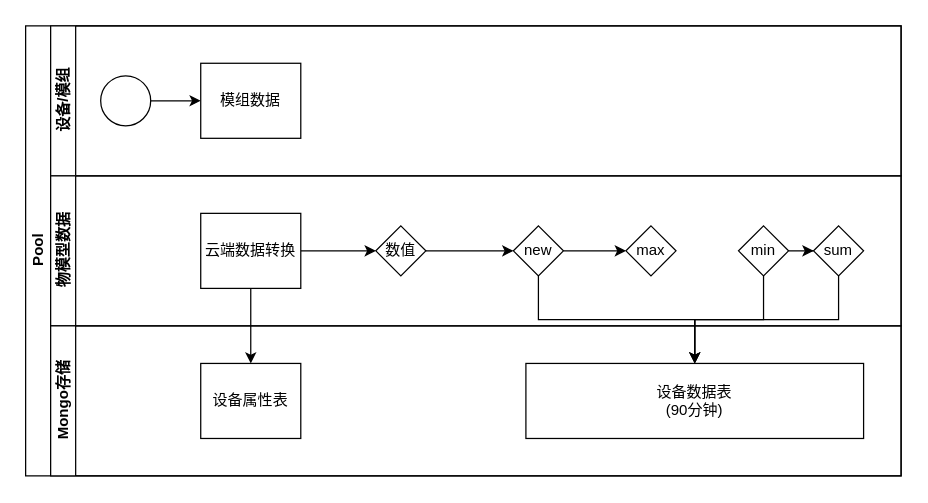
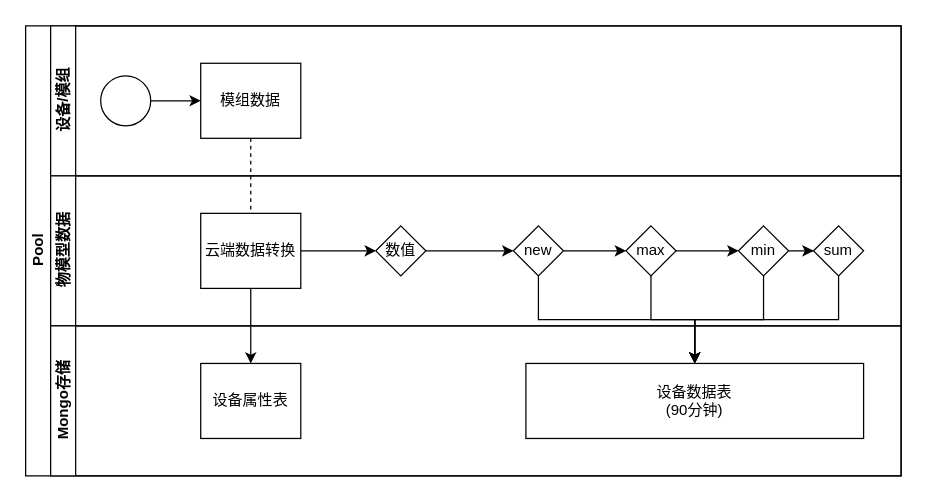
+ <mxCell id="3" value="" style="edgeStyle=orthogonalEdgeStyle;rounded=0;orthogonalLoop=1;jettySize=auto;html=1;dashed=1;endArrow=none;endFill=0;" parent="2" source="7" target="10" edge="1"><mxGeometry relative="1" as="geometry" /></mxCell>
+ <mxCell id="15" value="" style="edgeStyle=orthogonalEdgeStyle;rounded=0;orthogonalLoop=1;jettySize=auto;html=1;" parent="8" source="16" target="18" edge="1"><mxGeometry relative="1" as="geometry" /></mxCell>
+ <mxCell id="25" value="" style="edgeStyle=orthogonalEdgeStyle;rounded=0;orthogonalLoop=1;jettySize=auto;html=1;" parent="2" source="16" target="21" edge="1"><mxGeometry relative="1" as="geometry" /></mxCell>
